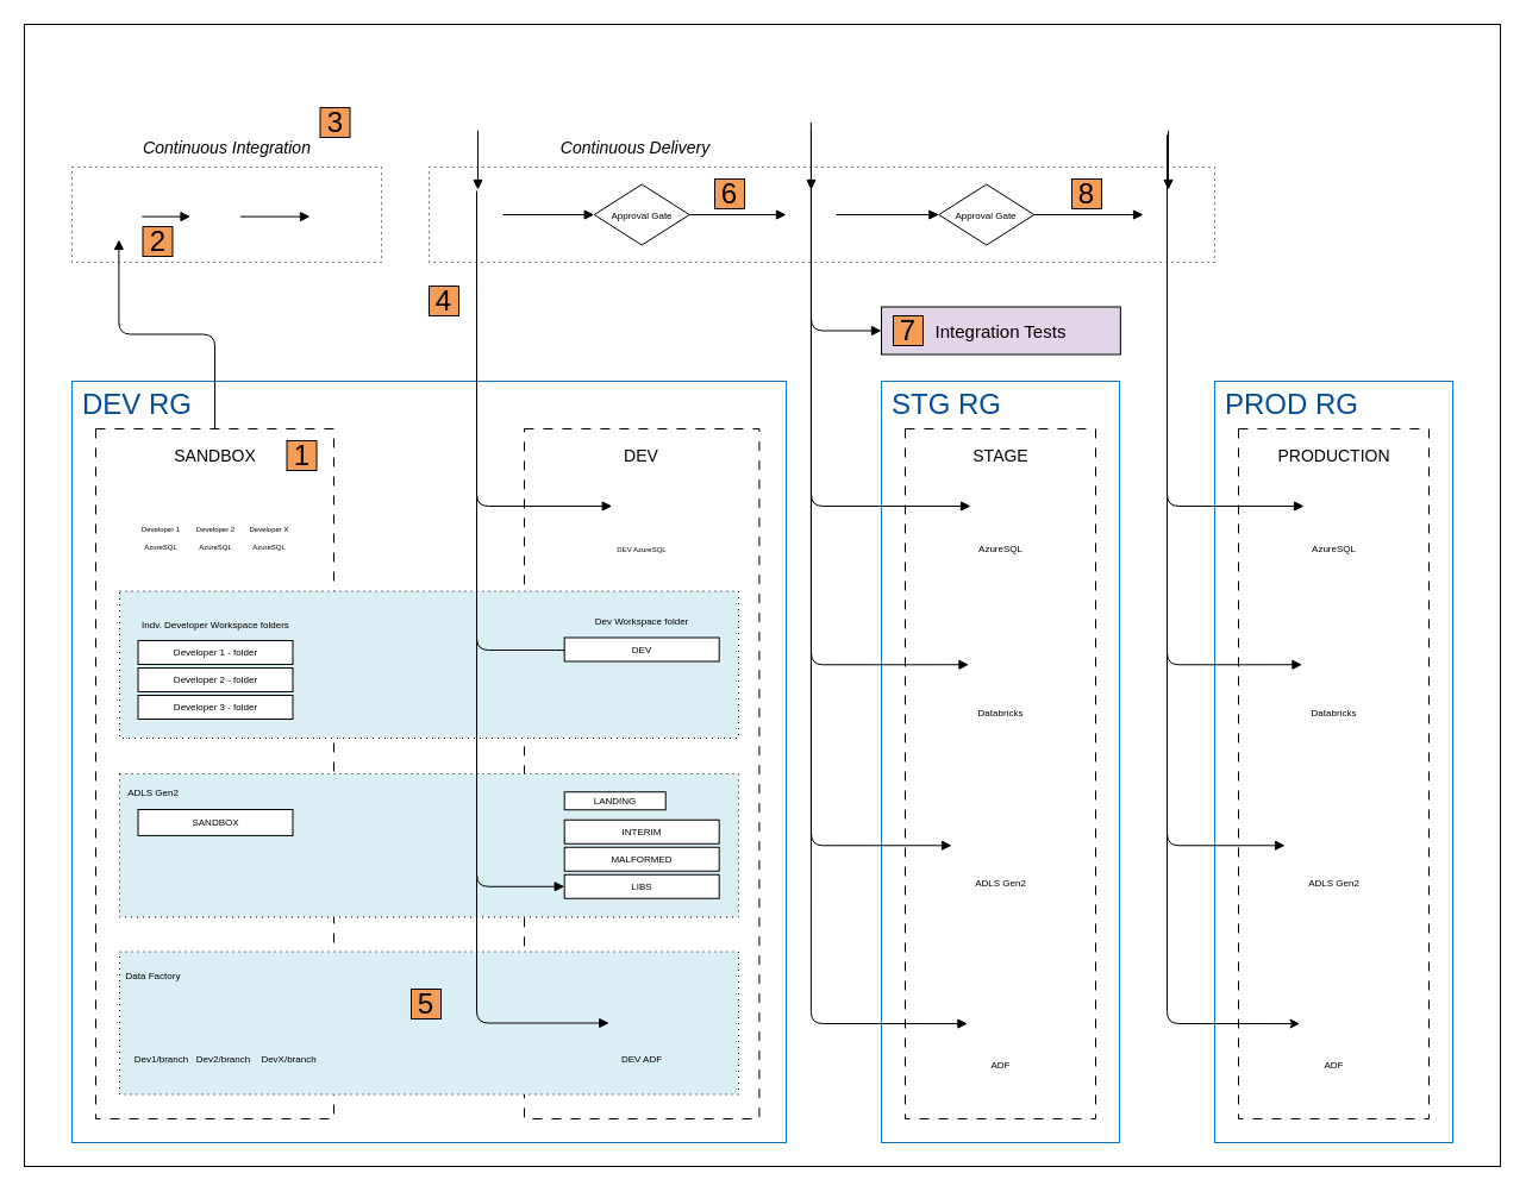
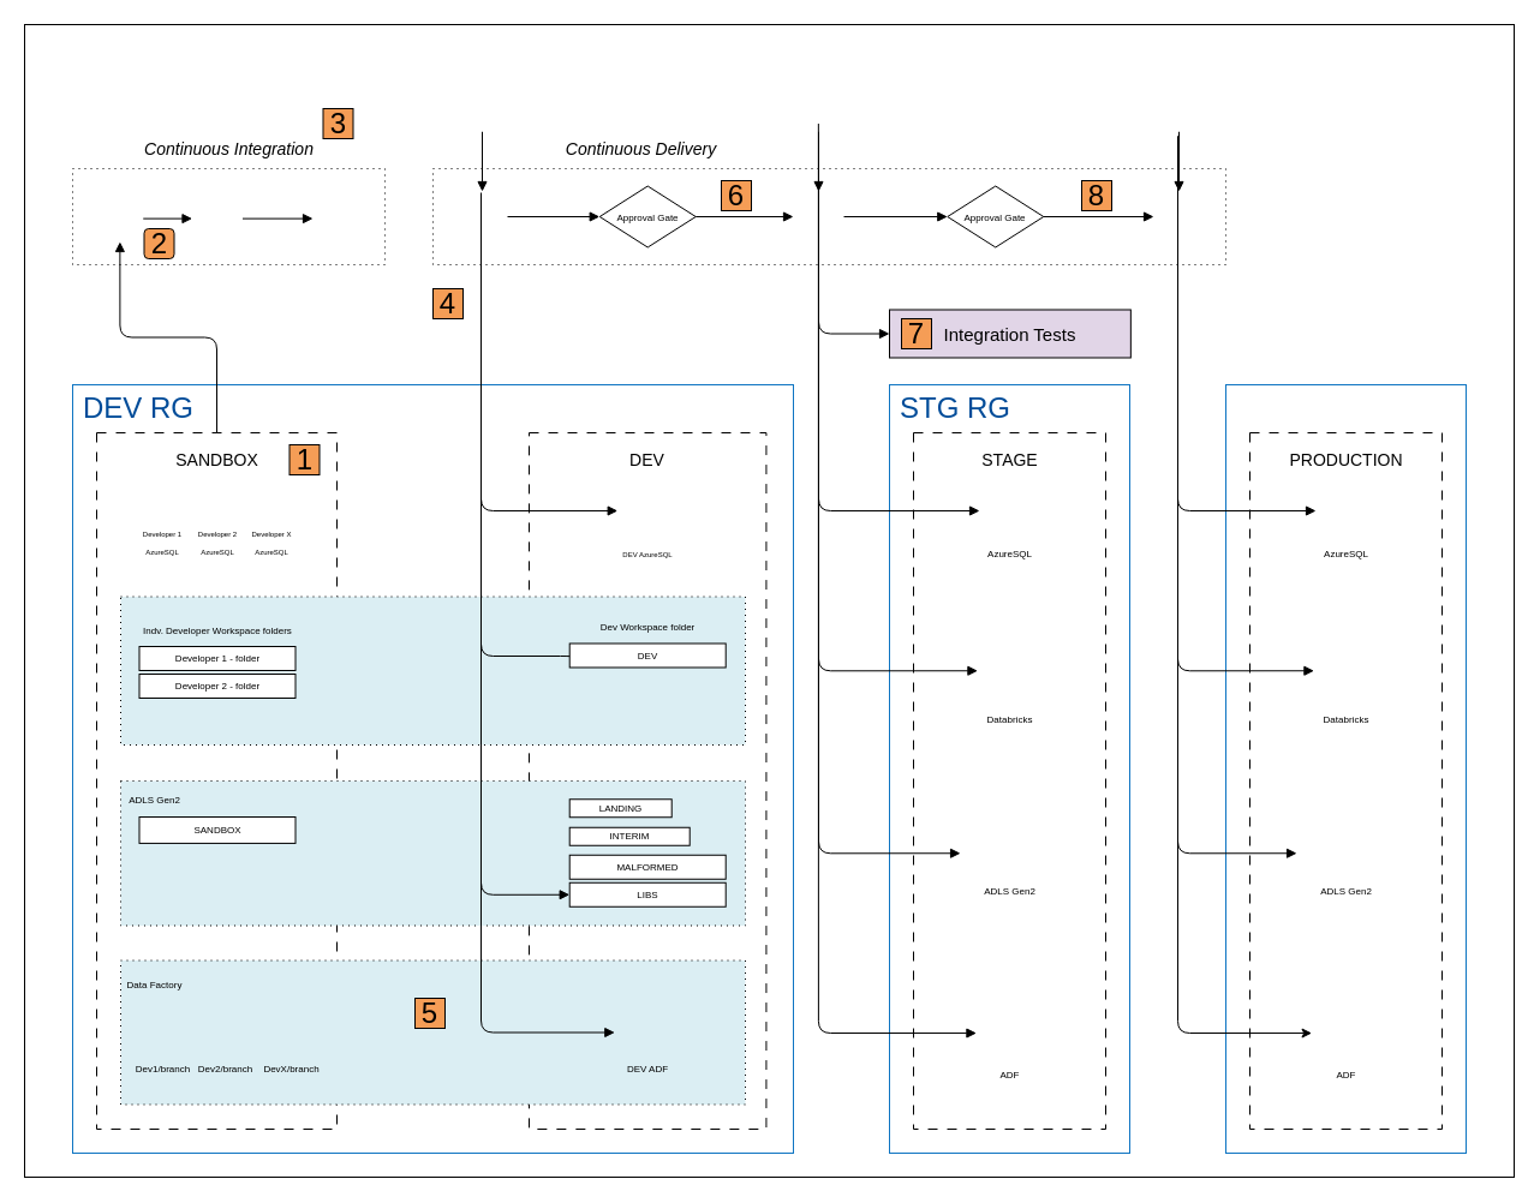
- <mxCell id="71" value="2" style="whiteSpace=wrap;html=1;aspect=fixed;fontSize=24;labelBackgroundColor=none;fillColor=#f59d56;fontColor=#000000;" parent="1" vertex="1"><mxGeometry x="119.5" y="190" width="25" height="25" as="geometry" /></mxCell>
+ <mxCell id="71" value="2" style="whiteSpace=wrap;html=1;aspect=fixed;fontSize=24;labelBackgroundColor=none;fillColor=#f59d56;fontColor=#000000;rounded=1;" parent="1" vertex="1"><mxGeometry x="119.5" y="190" width="25" height="25" as="geometry" /></mxCell>
- <mxCell id="94" value="&lt;font style=&quot;&quot; color=&quot;#004c99&quot;&gt;PROD RG&lt;/font&gt;" style="text;html=1;strokeColor=none;fillColor=none;align=center;verticalAlign=middle;whiteSpace=wrap;rounded=0;labelBackgroundColor=none;fontSize=24;fontColor=#000000;" parent="1" vertex="1"><mxGeometry x="1020" y="320" width="130" height="40" as="geometry" /></mxCell>
- <mxCell id="65" value="Developer 3 - folder" style="rounded=0;whiteSpace=wrap;html=1;fontSize=8;" parent="1" vertex="1"><mxGeometry x="115.5" y="584" width="130" height="20" as="geometry" /></mxCell>
- <mxCell id="67" value="INTERIM" style="rounded=0;whiteSpace=wrap;html=1;fontSize=8;" parent="1" vertex="1"><mxGeometry x="473.715" y="688.75" width="130" height="20" as="geometry" /></mxCell>
+ <mxCell id="67" value="INTERIM" style="rounded=0;whiteSpace=wrap;html=1;fontSize=8;" parent="1" vertex="1"><mxGeometry x="473.715" y="688.75" width="100" height="15" as="geometry" /></mxCell>
